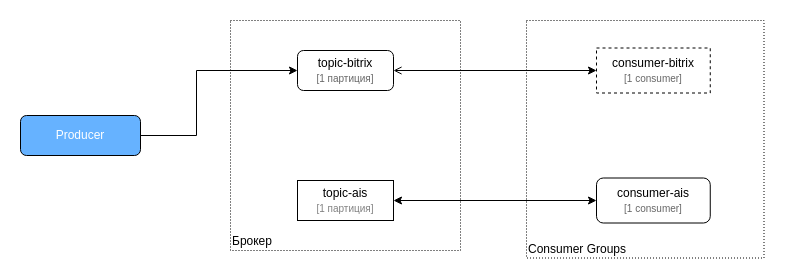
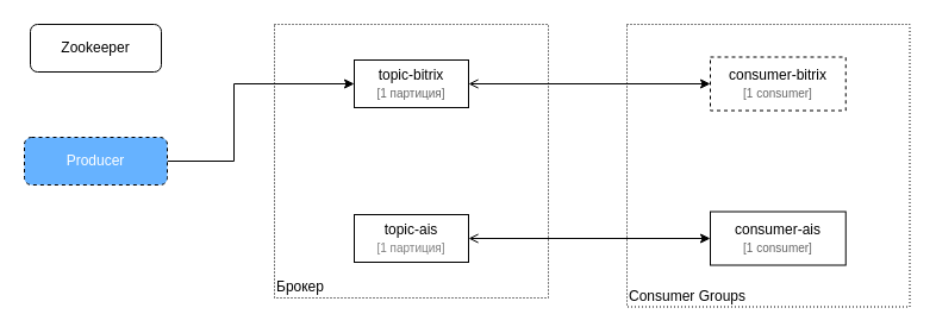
+ <mxCell id="9" value="Zookeeper" style="rounded=1;whiteSpace=wrap;html=1;" vertex="1" parent="1"><mxGeometry x="25" y="20" width="110" height="40" as="geometry" /></mxCell>
- <mxCell id="6" value="&lt;font style=&quot;&quot;&gt;topic-bitrix&lt;br&gt;&lt;/font&gt;&lt;font color=&quot;#666666&quot; style=&quot;font-size: 10px;&quot;&gt;[1 партиция]&lt;/font&gt;" style="whiteSpace=wrap;html=1;rounded=1;" vertex="1" parent="1"><mxGeometry x="297" y="50" width="96" height="40" as="geometry" /></mxCell>
+ <mxCell id="6" value="&lt;font style=&quot;&quot;&gt;topic-bitrix&lt;br&gt;&lt;/font&gt;&lt;font color=&quot;#666666&quot; style=&quot;font-size: 10px;&quot;&gt;[1 партиция]&lt;/font&gt;" style="rounded=0;whiteSpace=wrap;html=1;" vertex="1" parent="1"><mxGeometry x="297" y="50" width="96" height="40" as="geometry" /></mxCell>
- <mxCell id="5" value="Producer" style="rounded=1;whiteSpace=wrap;html=1;fontSize=12;glass=0;strokeWidth=1;shadow=0;fillColor=#66B2FF;fontColor=#FFFFFF;" parent="1" vertex="1"><mxGeometry x="20" y="115" width="120" height="40" as="geometry" /></mxCell>
+ <mxCell id="5" value="Producer" style="rounded=1;whiteSpace=wrap;html=1;fontSize=12;glass=0;strokeWidth=1;shadow=0;fillColor=#66B2FF;fontColor=#FFFFFF;dashed=1;" parent="1" vertex="1"><mxGeometry x="20" y="115" width="120" height="40" as="geometry" /></mxCell>
- <mxCell id="10" style="edgeStyle=orthogonalEdgeStyle;rounded=0;orthogonalLoop=1;jettySize=auto;html=1;entryX=1;entryY=0.5;entryDx=0;entryDy=0;startArrow=classic;startFill=1;exitX=0;exitY=0.5;exitDx=0;exitDy=0;" edge="1" parent="1" source="12" target="7"><mxGeometry relative="1" as="geometry" /></mxCell>
+ <mxCell id="10" style="edgeStyle=orthogonalEdgeStyle;rounded=0;orthogonalLoop=1;jettySize=auto;html=1;entryX=1;entryY=0.5;entryDx=0;entryDy=0;startArrow=classic;startFill=1;exitX=0;exitY=0.5;exitDx=0;exitDy=0;endArrow=open;" edge="1" parent="1" source="12" target="7"><mxGeometry relative="1" as="geometry" /></mxCell>
- <mxCell id="12" value="consumer-ais&lt;br&gt;&lt;font color=&quot;#666666&quot; style=&quot;font-size: 10px;&quot;&gt;[1 consumer]&lt;/font&gt;" style="whiteSpace=wrap;html=1;rounded=1;" vertex="1" parent="1"><mxGeometry x="596" y="177.5" width="113.75" height="45" as="geometry" /></mxCell>
+ <mxCell id="12" value="consumer-ais&lt;br&gt;&lt;font color=&quot;#666666&quot; style=&quot;font-size: 10px;&quot;&gt;[1 consumer]&lt;/font&gt;" style="rounded=0;whiteSpace=wrap;html=1;" vertex="1" parent="1"><mxGeometry x="596" y="177.5" width="113.75" height="45" as="geometry" /></mxCell>
